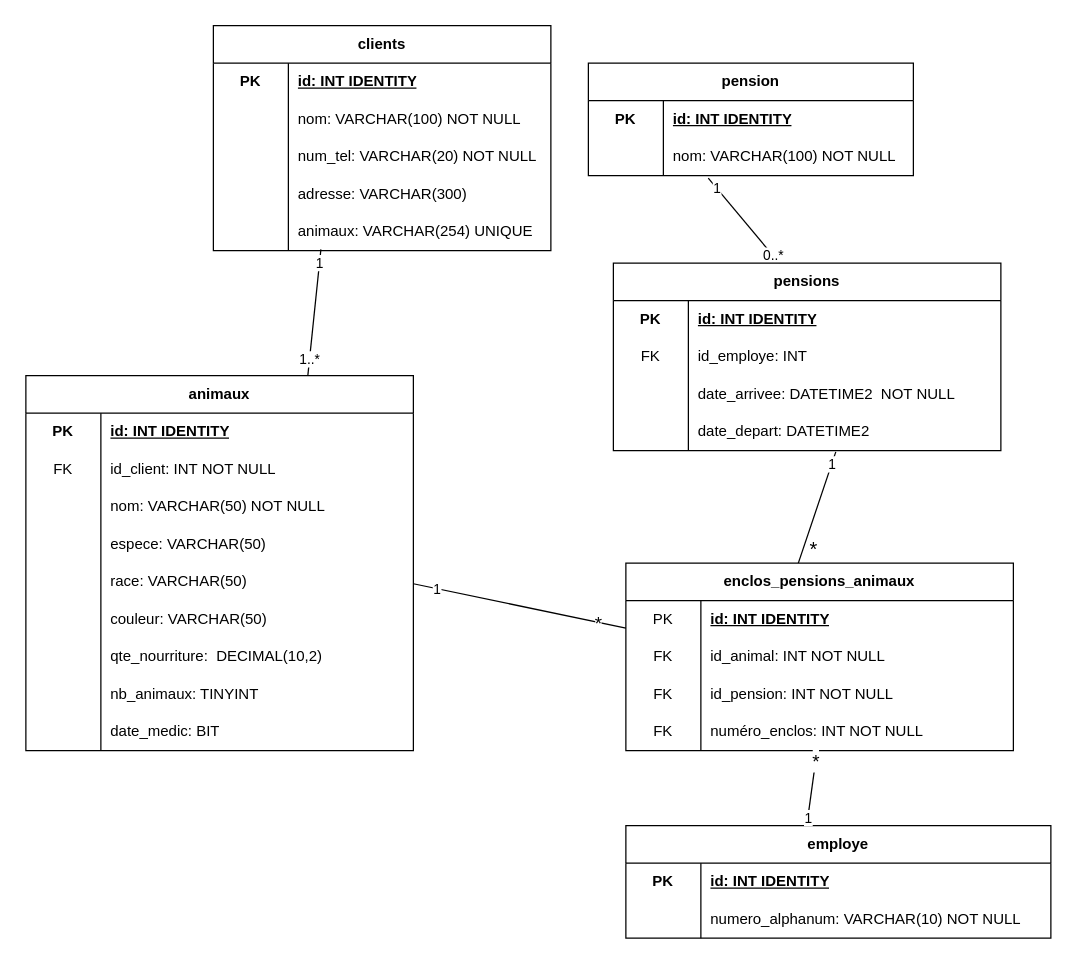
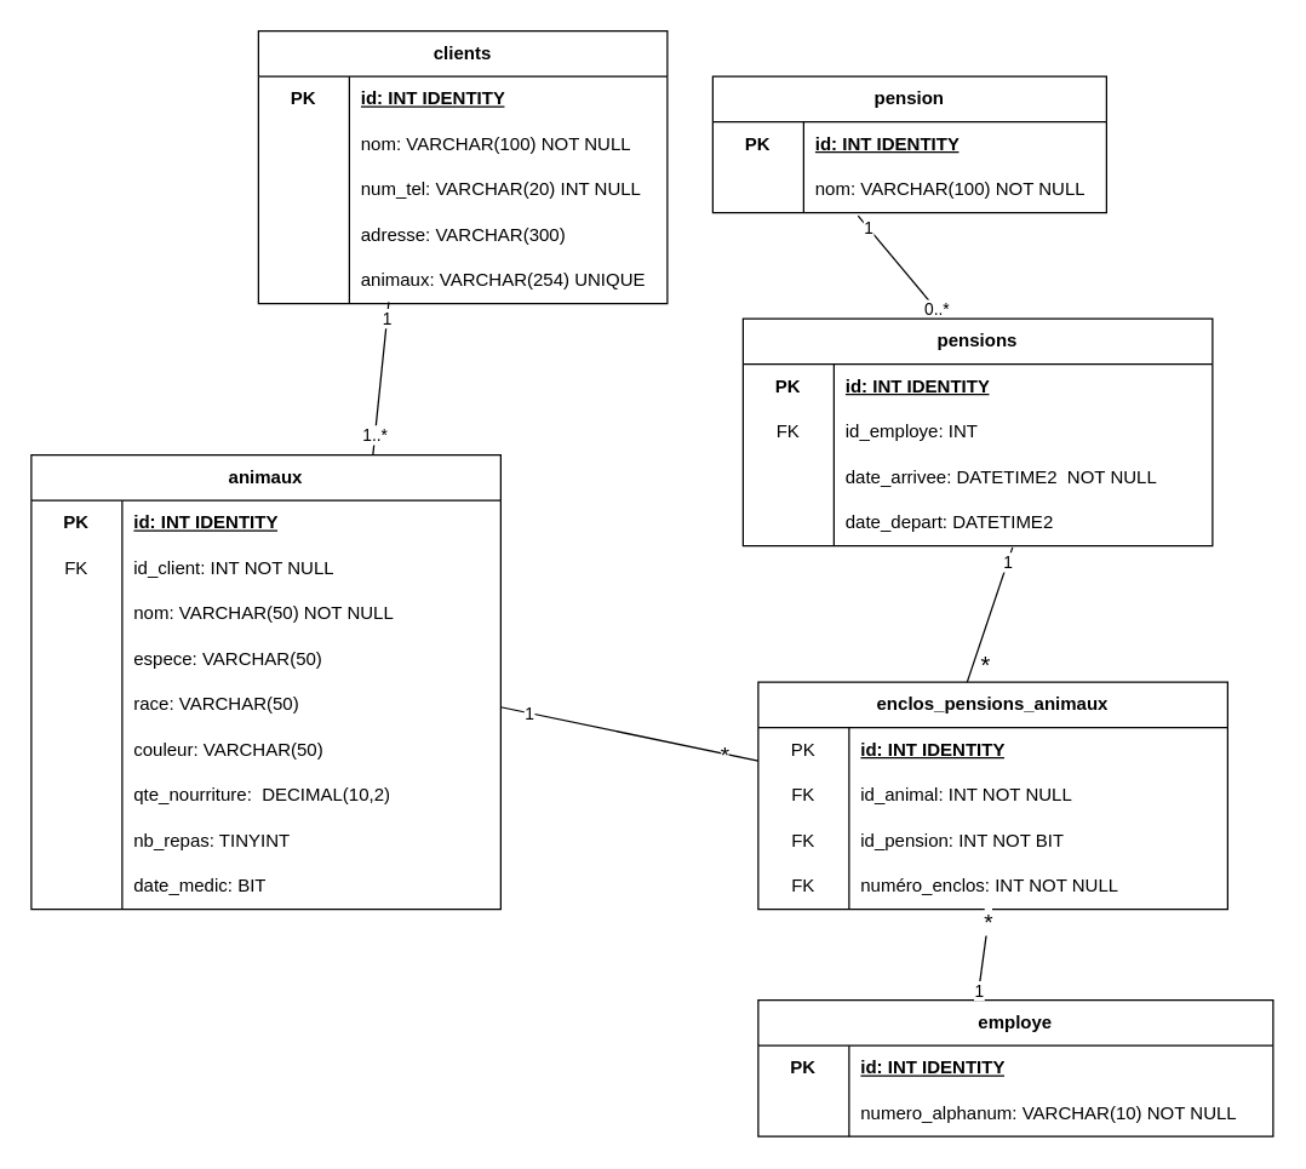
- <mxCell id="84" value="num_tel: VARCHAR(20) NOT NULL" style="shape=partialRectangle;connectable=0;fillColor=none;top=0;left=0;bottom=0;right=0;align=left;spacingLeft=6;overflow=hidden;html=1;whiteSpace=wrap;" parent="82" vertex="1"><mxGeometry x="60" width="210" height="30" as="geometry"><mxRectangle width="210" height="30" as="alternateBounds" /></mxGeometry></mxCell>
+ <mxCell id="84" value="num_tel: VARCHAR(20) INT NULL" style="shape=partialRectangle;connectable=0;fillColor=none;top=0;left=0;bottom=0;right=0;align=left;spacingLeft=6;overflow=hidden;html=1;whiteSpace=wrap;" parent="82" vertex="1"><mxGeometry x="60" width="210" height="30" as="geometry"><mxRectangle width="210" height="30" as="alternateBounds" /></mxGeometry></mxCell>
- <mxCell id="51" value="nb_animaux: TINYINT" style="shape=partialRectangle;connectable=0;fillColor=none;top=0;left=0;bottom=0;right=0;align=left;spacingLeft=6;overflow=hidden;html=1;whiteSpace=wrap;" parent="49" vertex="1"><mxGeometry x="60" width="250" height="30" as="geometry"><mxRectangle width="250" height="30" as="alternateBounds" /></mxGeometry></mxCell>
+ <mxCell id="51" value="nb_repas: TINYINT" style="shape=partialRectangle;connectable=0;fillColor=none;top=0;left=0;bottom=0;right=0;align=left;spacingLeft=6;overflow=hidden;html=1;whiteSpace=wrap;" parent="49" vertex="1"><mxGeometry x="60" width="250" height="30" as="geometry"><mxRectangle width="250" height="30" as="alternateBounds" /></mxGeometry></mxCell>
- <mxCell id="23" value="id_pension: INT NOT NULL" style="shape=partialRectangle;connectable=0;fillColor=none;top=0;left=0;bottom=0;right=0;align=left;spacingLeft=6;overflow=hidden;html=1;whiteSpace=wrap;" parent="21" vertex="1"><mxGeometry x="60" width="250" height="30" as="geometry"><mxRectangle width="250" height="30" as="alternateBounds" /></mxGeometry></mxCell>
+ <mxCell id="23" value="id_pension: INT NOT BIT" style="shape=partialRectangle;connectable=0;fillColor=none;top=0;left=0;bottom=0;right=0;align=left;spacingLeft=6;overflow=hidden;html=1;whiteSpace=wrap;" parent="21" vertex="1"><mxGeometry x="60" width="250" height="30" as="geometry"><mxRectangle width="250" height="30" as="alternateBounds" /></mxGeometry></mxCell>
